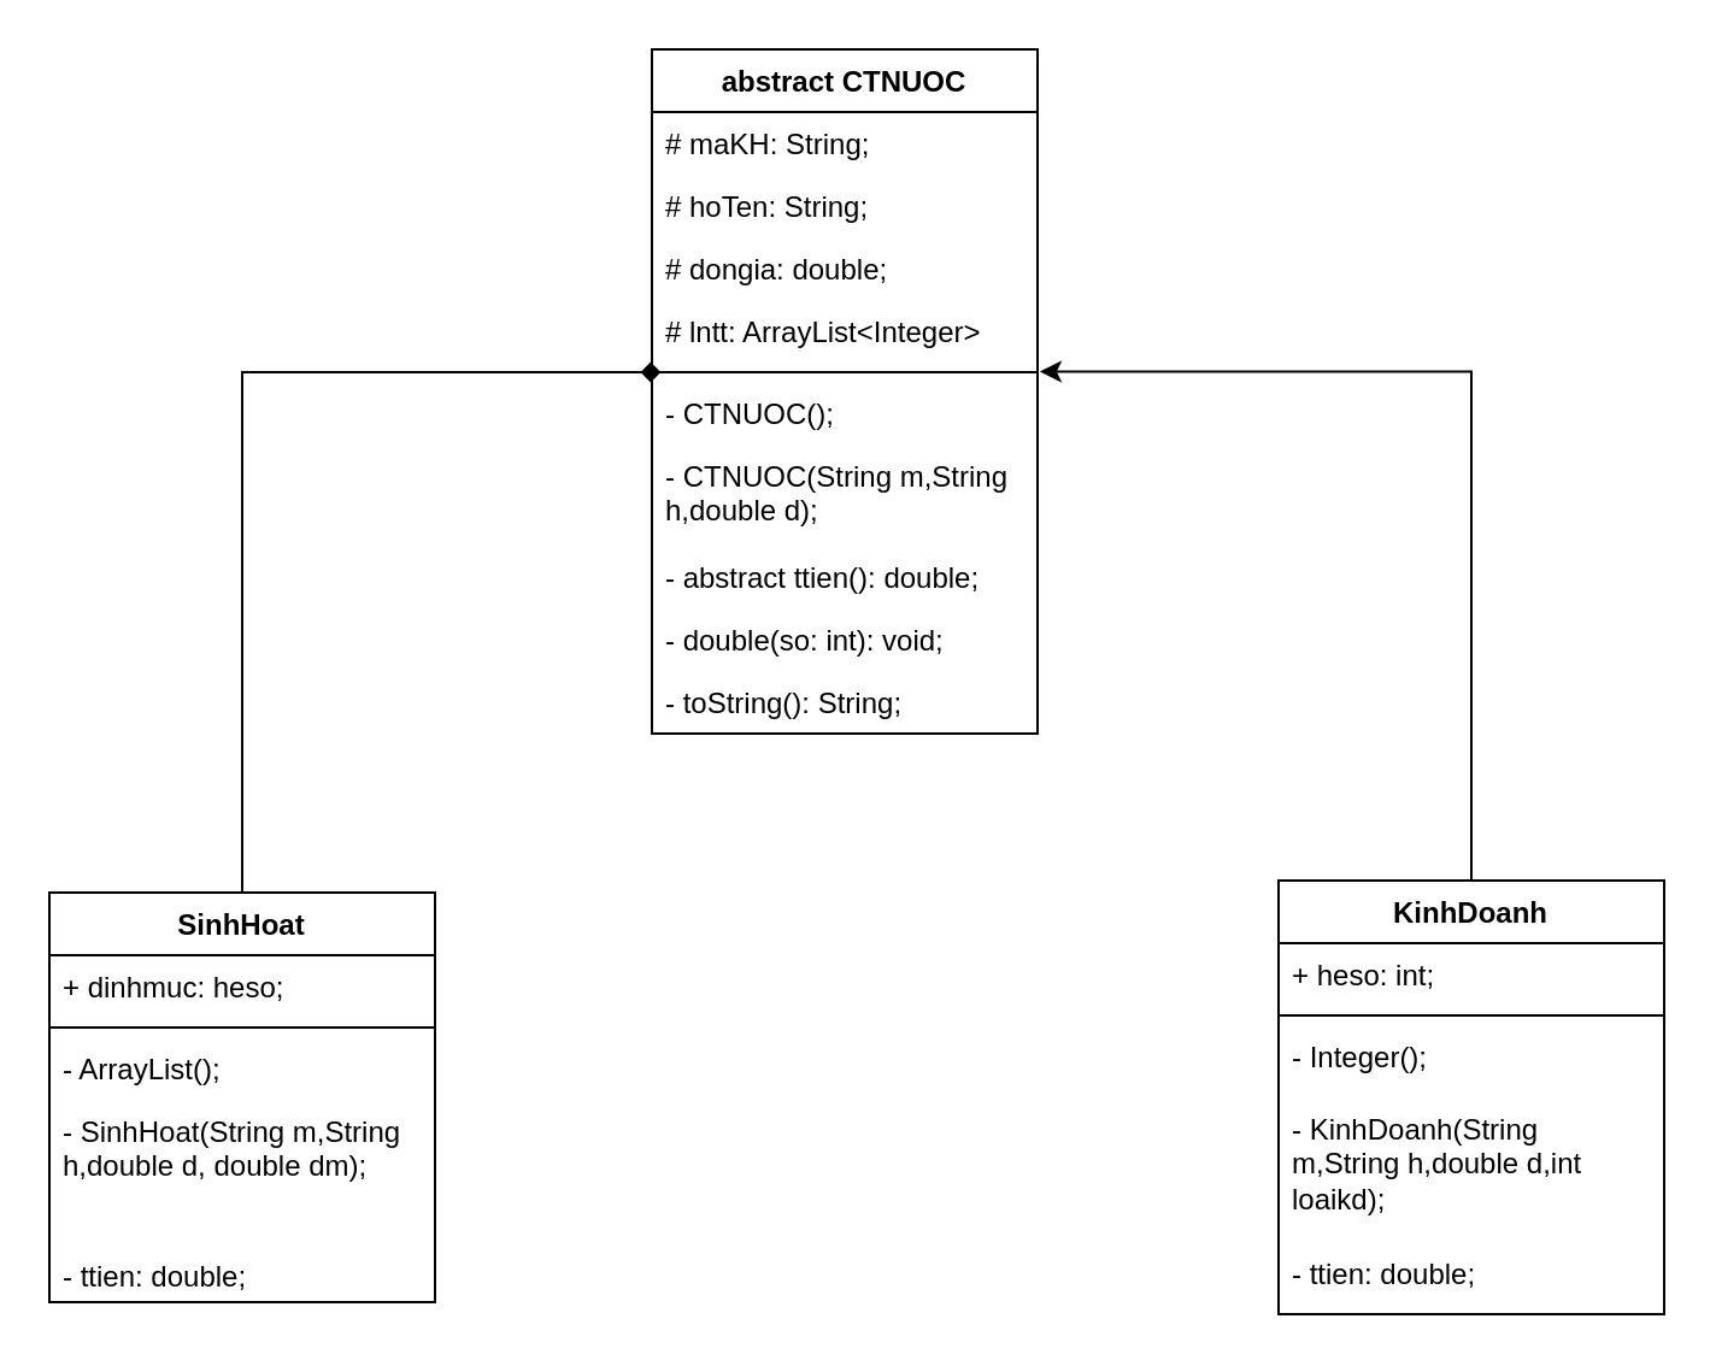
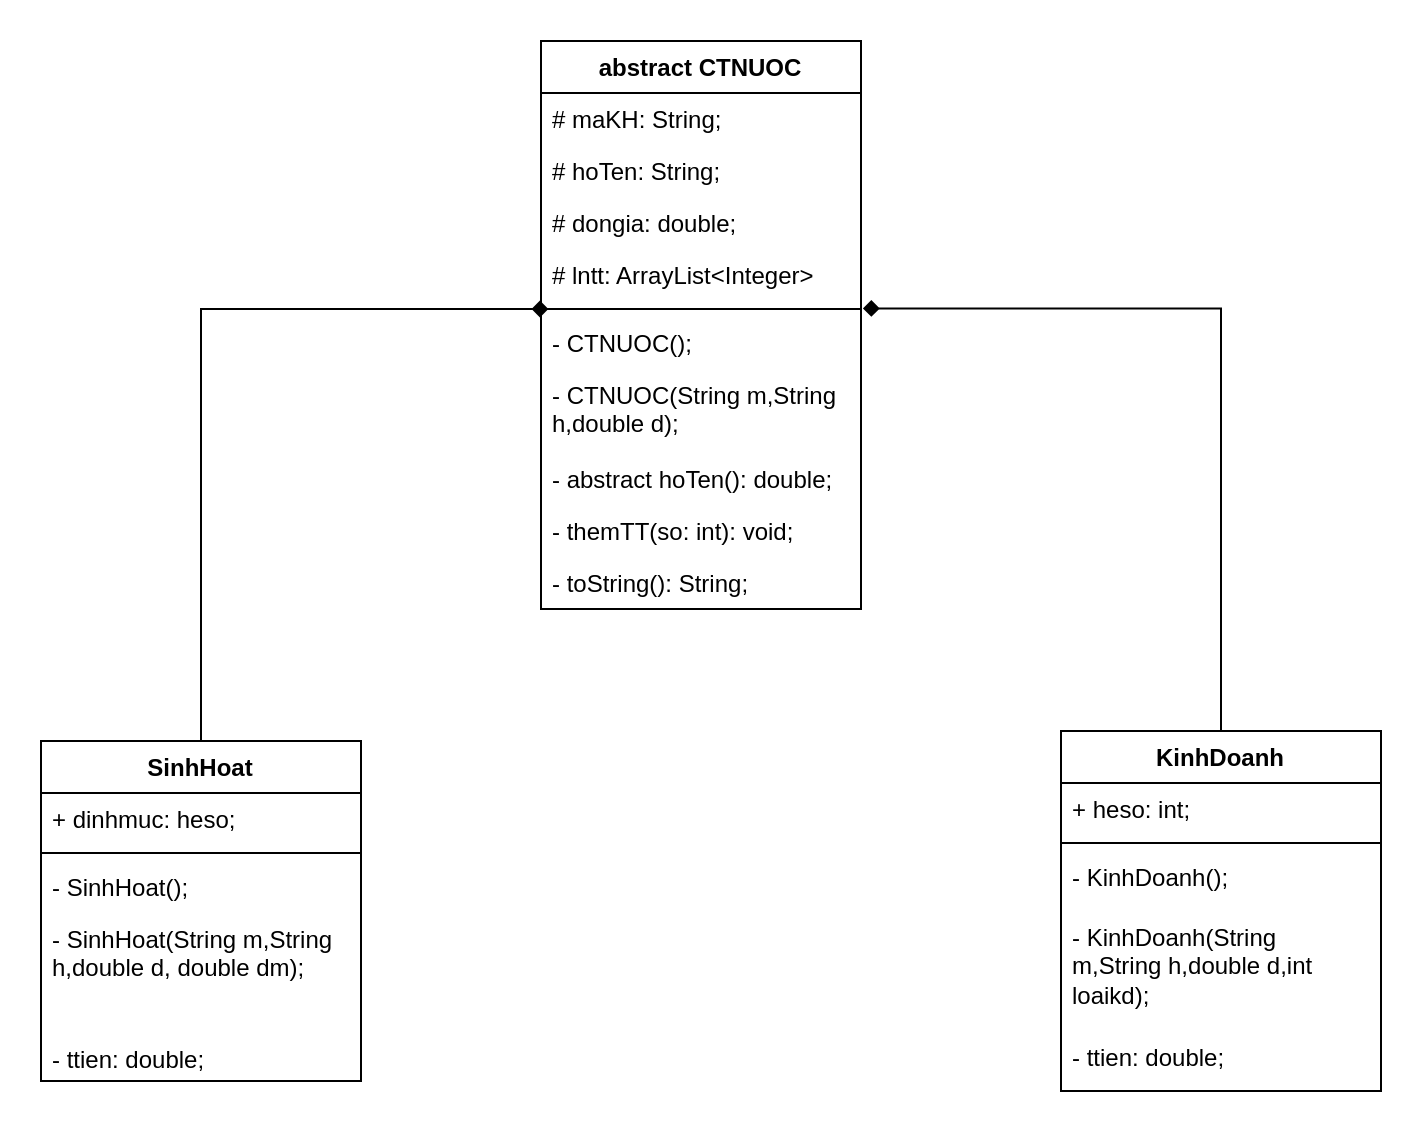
- <mxCell id="25" style="edgeStyle=orthogonalEdgeStyle;rounded=0;orthogonalLoop=1;jettySize=auto;html=1;entryX=1.006;entryY=1.143;entryDx=0;entryDy=0;entryPerimeter=0;" parent="1" source="19" target="6" edge="1"><mxGeometry relative="1" as="geometry" /></mxCell>
+ <mxCell id="25" style="edgeStyle=orthogonalEdgeStyle;rounded=0;orthogonalLoop=1;jettySize=auto;html=1;entryX=1.006;entryY=1.143;entryDx=0;entryDy=0;entryPerimeter=0;endArrow=diamond;" parent="1" source="19" target="6" edge="1"><mxGeometry relative="1" as="geometry" /></mxCell>
- <mxCell id="10" value="- abstract ttien(): double;" style="text;strokeColor=none;fillColor=none;align=left;verticalAlign=top;spacingLeft=4;spacingRight=4;overflow=hidden;rotatable=0;points=[[0,0.5],[1,0.5]];portConstraint=eastwest;whiteSpace=wrap;html=1;" parent="2" vertex="1"><mxGeometry y="206" width="160" height="26" as="geometry" /></mxCell>
+ <mxCell id="10" value="- abstract hoTen(): double;" style="text;strokeColor=none;fillColor=none;align=left;verticalAlign=top;spacingLeft=4;spacingRight=4;overflow=hidden;rotatable=0;points=[[0,0.5],[1,0.5]];portConstraint=eastwest;whiteSpace=wrap;html=1;" parent="2" vertex="1"><mxGeometry y="206" width="160" height="26" as="geometry" /></mxCell>
- <mxCell id="11" value="- double(so: int): void;" style="text;strokeColor=none;fillColor=none;align=left;verticalAlign=top;spacingLeft=4;spacingRight=4;overflow=hidden;rotatable=0;points=[[0,0.5],[1,0.5]];portConstraint=eastwest;whiteSpace=wrap;html=1;" parent="2" vertex="1"><mxGeometry y="232" width="160" height="26" as="geometry" /></mxCell>
+ <mxCell id="11" value="- themTT(so: int): void;" style="text;strokeColor=none;fillColor=none;align=left;verticalAlign=top;spacingLeft=4;spacingRight=4;overflow=hidden;rotatable=0;points=[[0,0.5],[1,0.5]];portConstraint=eastwest;whiteSpace=wrap;html=1;" parent="2" vertex="1"><mxGeometry y="232" width="160" height="26" as="geometry" /></mxCell>
- <mxCell id="22" value="- Integer();" style="text;strokeColor=none;fillColor=none;align=left;verticalAlign=top;spacingLeft=4;spacingRight=4;overflow=hidden;rotatable=0;points=[[0,0.5],[1,0.5]];portConstraint=eastwest;whiteSpace=wrap;html=1;" parent="19" vertex="1"><mxGeometry y="60" width="160" height="30" as="geometry" /></mxCell>
+ <mxCell id="22" value="- KinhDoanh();" style="text;strokeColor=none;fillColor=none;align=left;verticalAlign=top;spacingLeft=4;spacingRight=4;overflow=hidden;rotatable=0;points=[[0,0.5],[1,0.5]];portConstraint=eastwest;whiteSpace=wrap;html=1;" parent="19" vertex="1"><mxGeometry y="60" width="160" height="30" as="geometry" /></mxCell>
- <mxCell id="16" value="- ArrayList();" style="text;strokeColor=none;fillColor=none;align=left;verticalAlign=top;spacingLeft=4;spacingRight=4;overflow=hidden;rotatable=0;points=[[0,0.5],[1,0.5]];portConstraint=eastwest;whiteSpace=wrap;html=1;" parent="13" vertex="1"><mxGeometry y="60" width="160" height="26" as="geometry" /></mxCell>
+ <mxCell id="16" value="- SinhHoat();" style="text;strokeColor=none;fillColor=none;align=left;verticalAlign=top;spacingLeft=4;spacingRight=4;overflow=hidden;rotatable=0;points=[[0,0.5],[1,0.5]];portConstraint=eastwest;whiteSpace=wrap;html=1;" parent="13" vertex="1"><mxGeometry y="60" width="160" height="26" as="geometry" /></mxCell>
